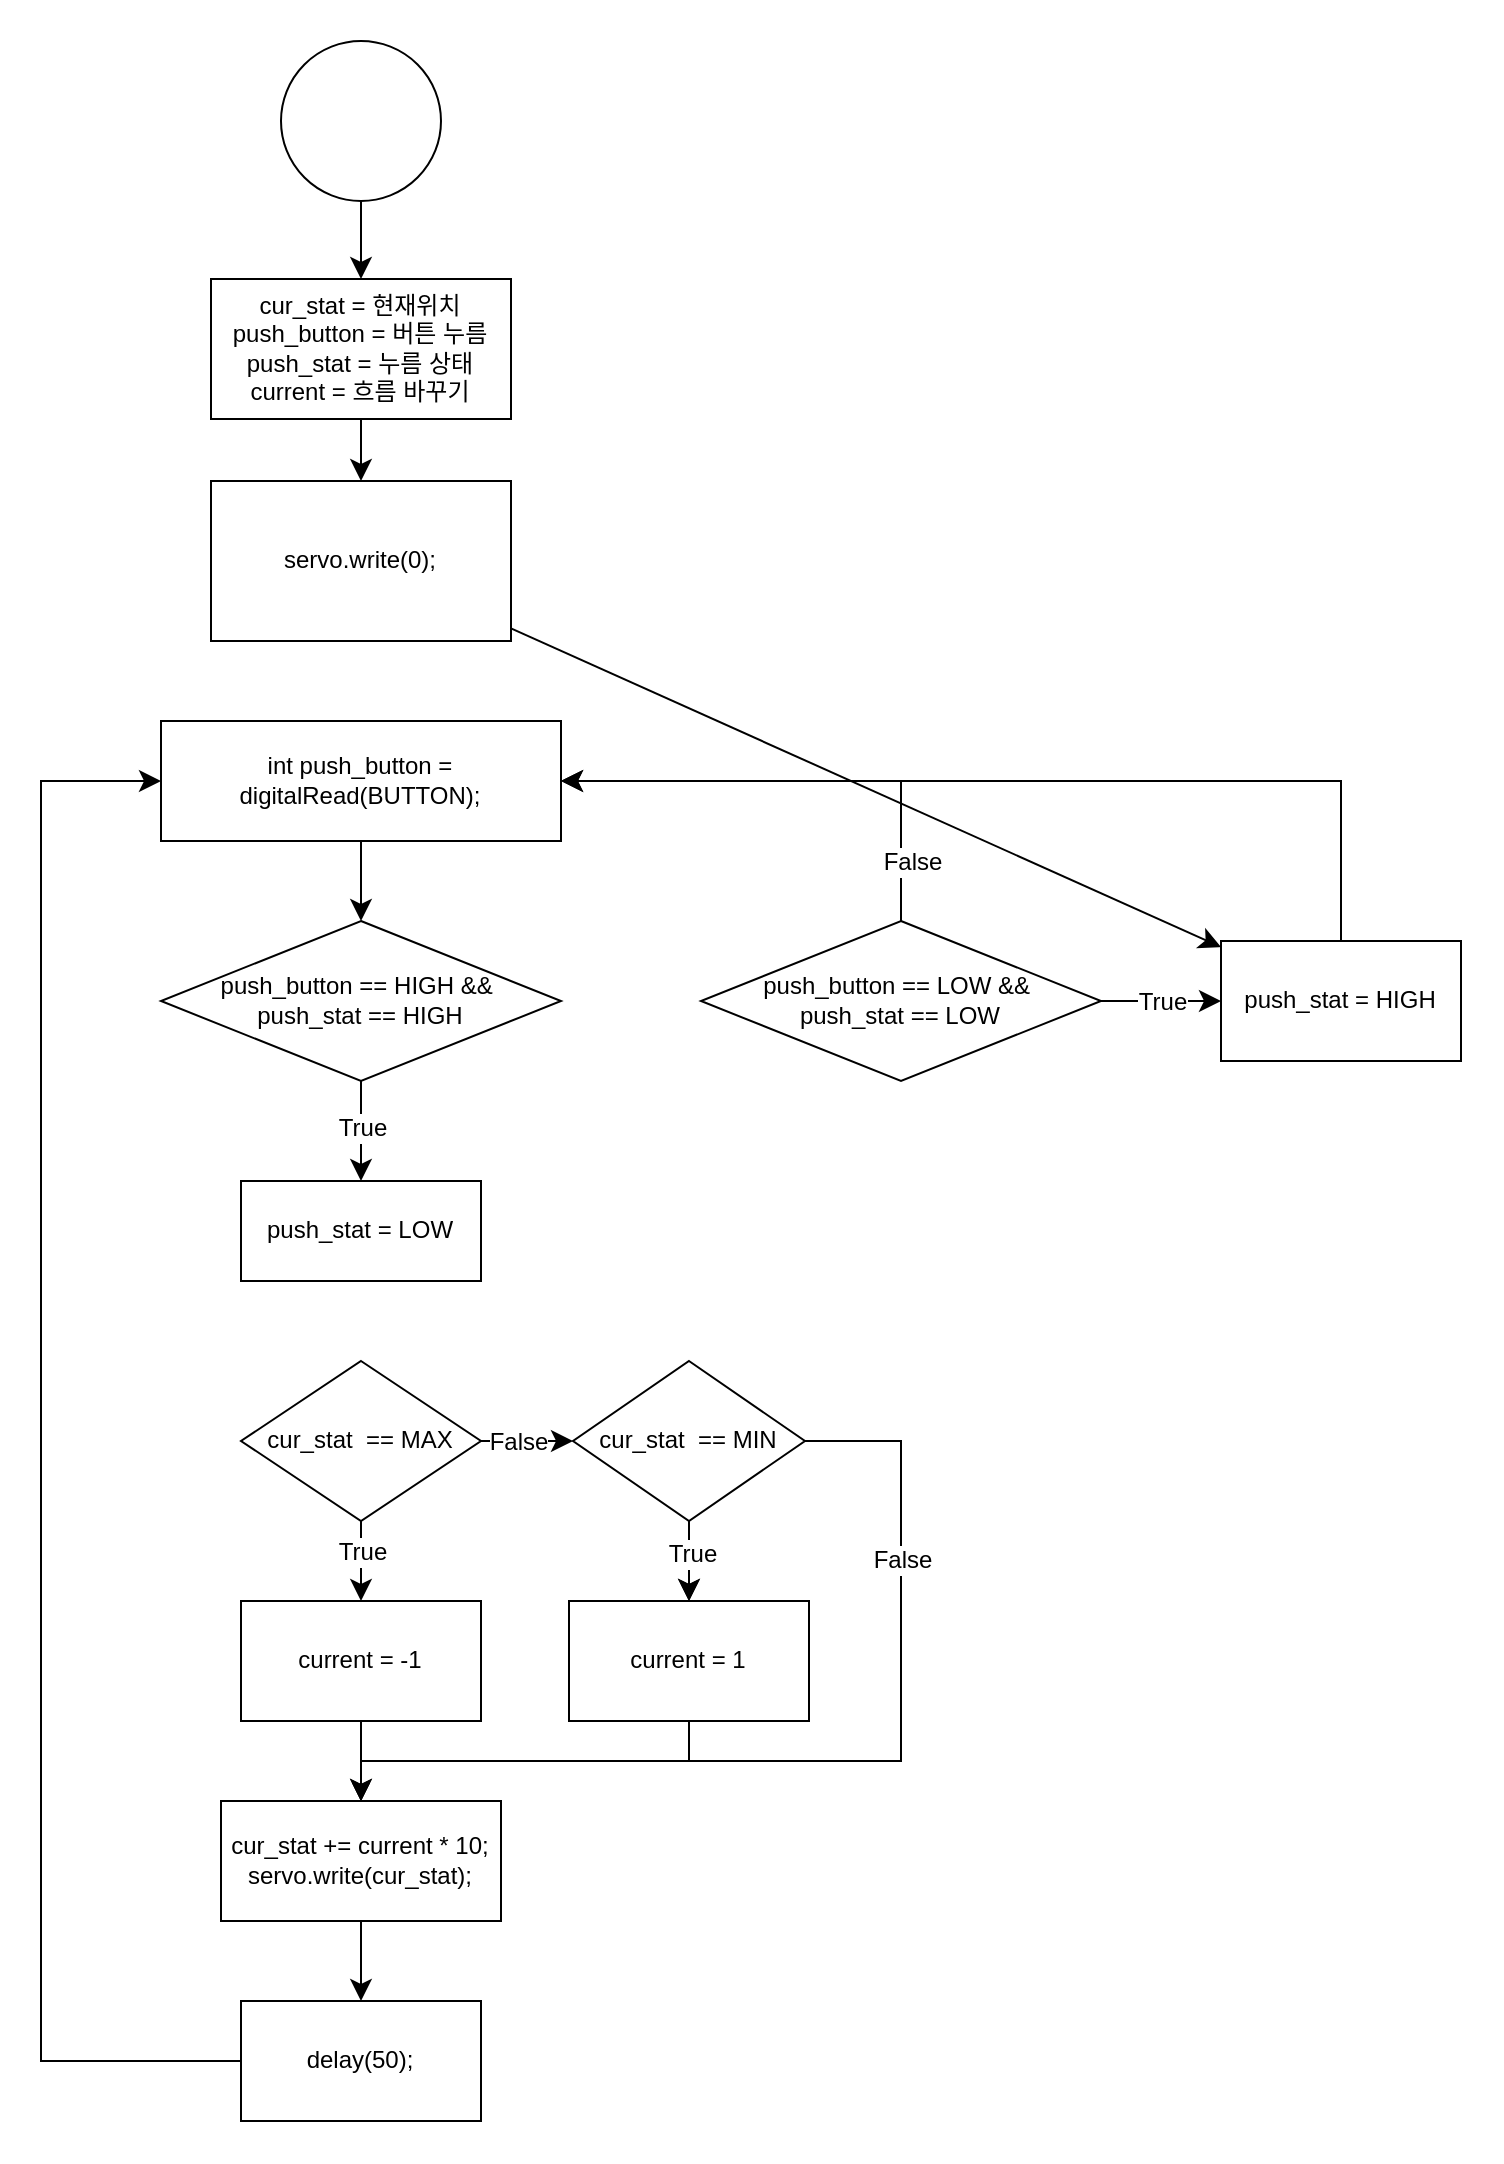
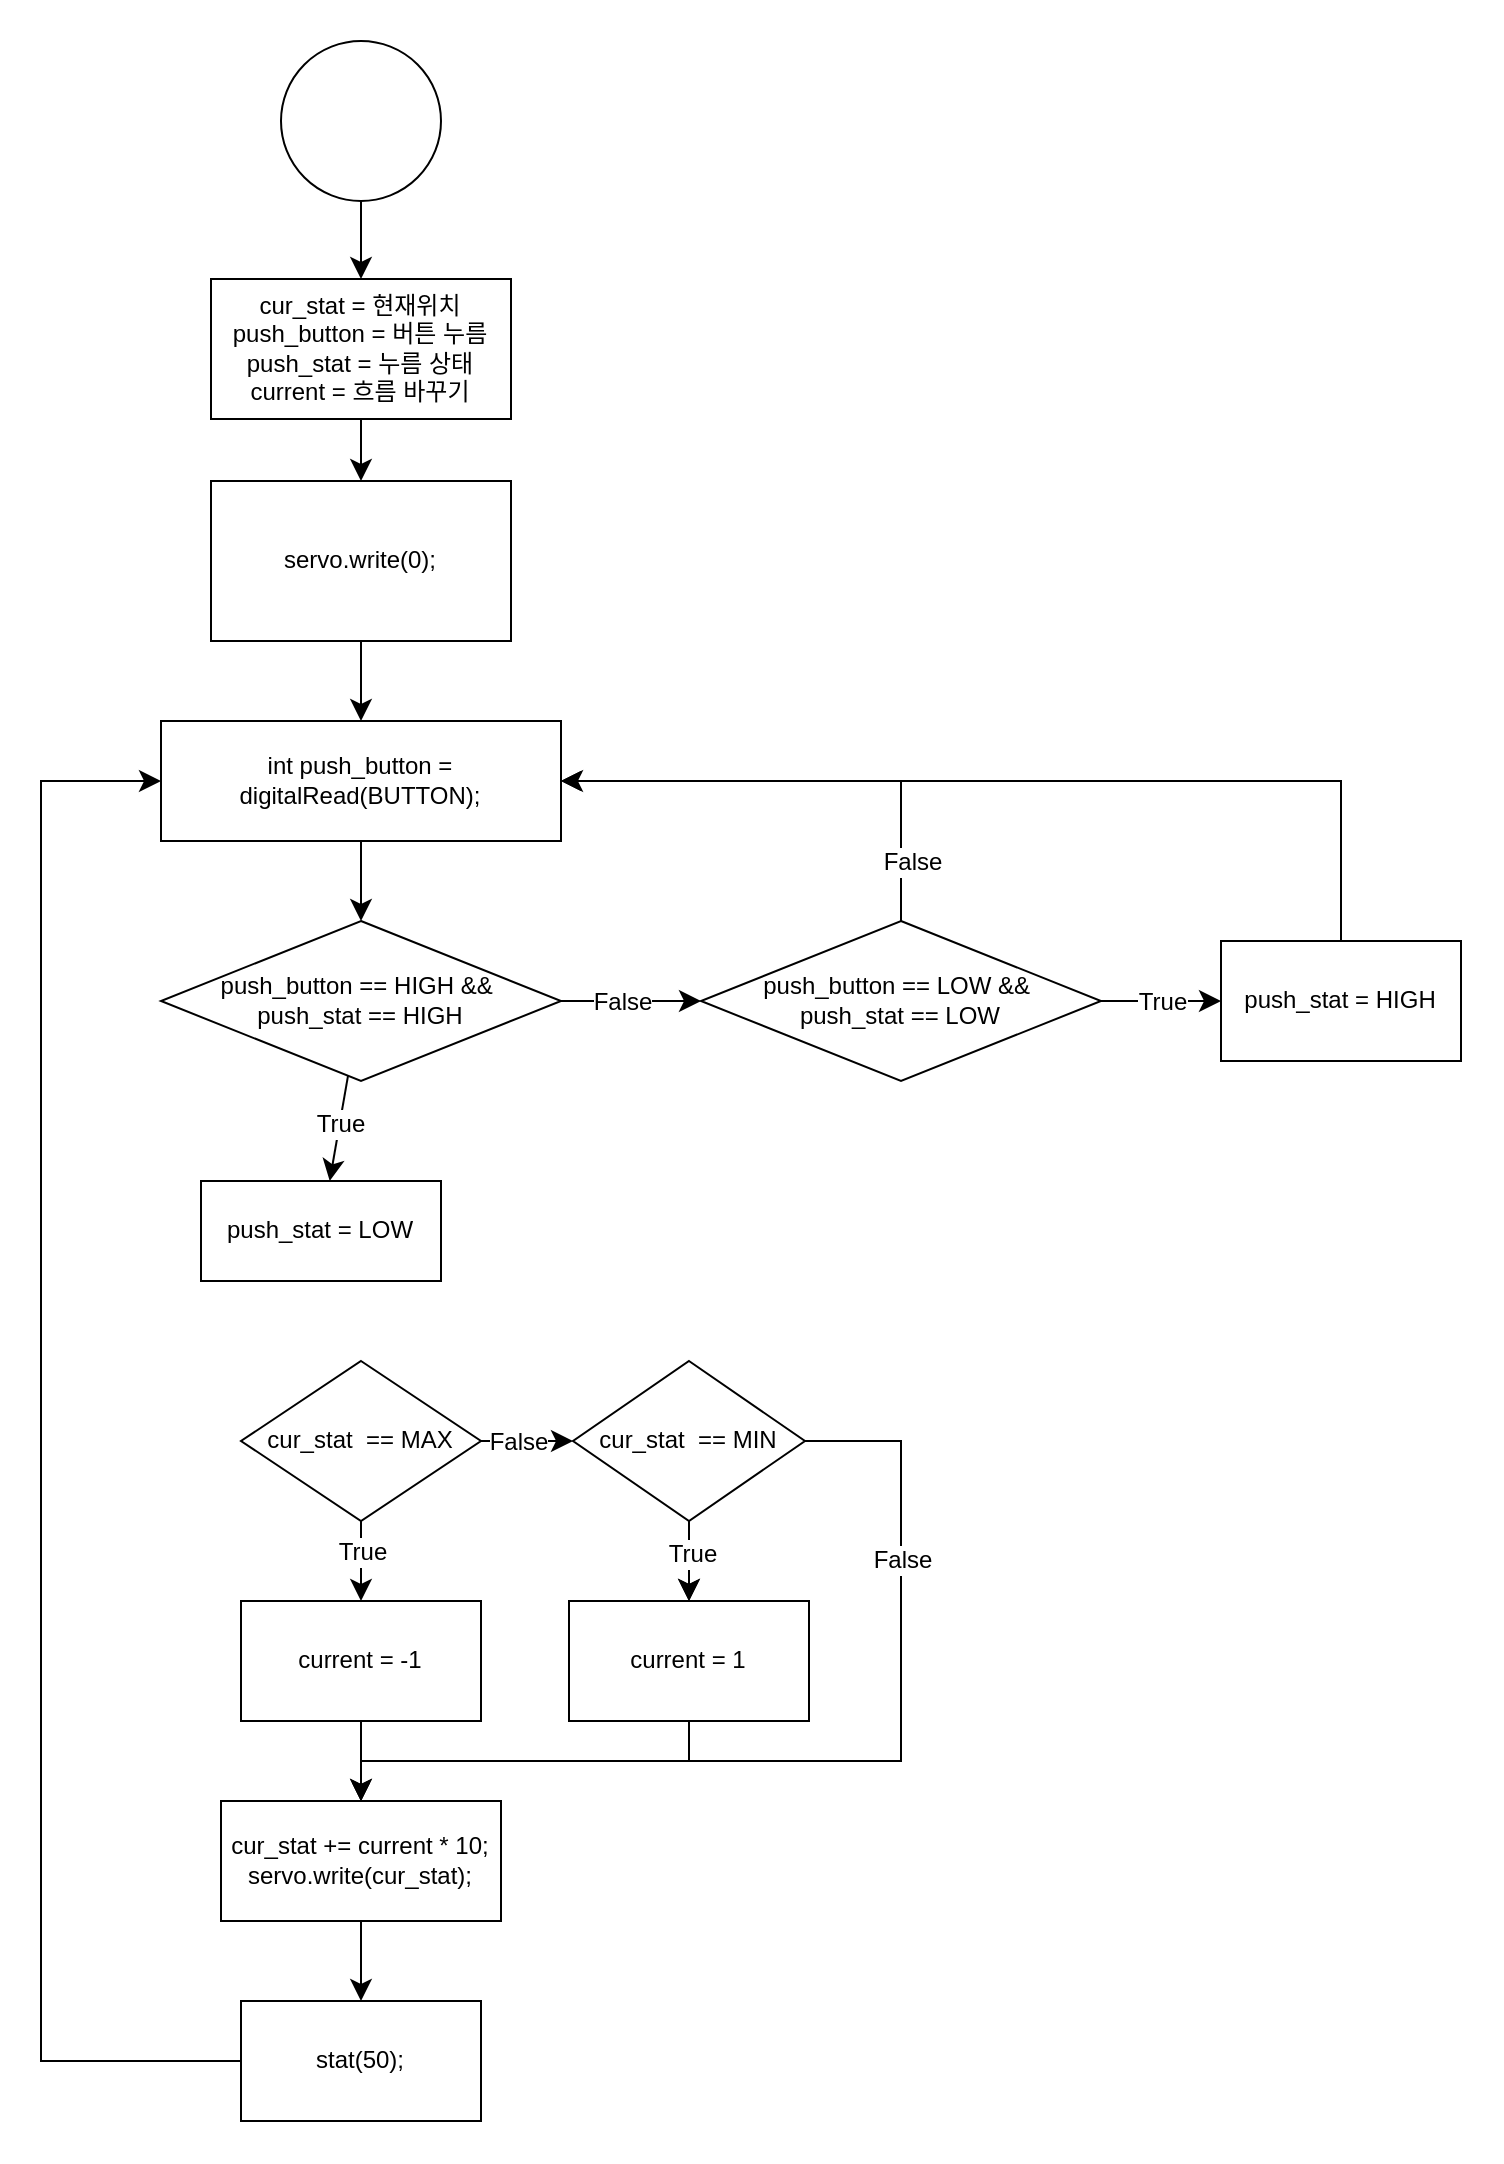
- <mxCell id="6" value="" style="edgeStyle=none;curved=1;rounded=0;orthogonalLoop=1;jettySize=auto;html=1;fontSize=12;startSize=8;endSize=8;" edge="1" parent="1" source="7" target="40"><mxGeometry relative="1" as="geometry" /></mxCell>
+ <mxCell id="6" value="" style="edgeStyle=none;curved=1;rounded=0;orthogonalLoop=1;jettySize=auto;html=1;fontSize=12;startSize=8;endSize=8;" edge="1" parent="1" source="7" target="9"><mxGeometry relative="1" as="geometry" /></mxCell>
- <mxCell id="36" style="edgeStyle=orthogonalEdgeStyle;rounded=0;orthogonalLoop=1;jettySize=auto;html=1;exitX=0.5;exitY=0;exitDx=0;exitDy=0;fontSize=12;startSize=8;endSize=8;" edge="1" parent="1" source="38" target="9"><mxGeometry relative="1" as="geometry"><mxPoint x="450" y="390" as="targetPoint" /><Array as="points"><mxPoint x="450" y="390" /></Array></mxGeometry></mxCell>
+ <mxCell id="36" style="edgeStyle=orthogonalEdgeStyle;rounded=0;orthogonalLoop=1;jettySize=auto;html=1;exitX=0.5;exitY=0;exitDx=0;exitDy=0;fontSize=12;startSize=8;endSize=8;endArrow=open;" edge="1" parent="1" source="38" target="9"><mxGeometry relative="1" as="geometry"><mxPoint x="450" y="390" as="targetPoint" /><Array as="points"><mxPoint x="450" y="390" /></Array></mxGeometry></mxCell>
+ <mxCell id="12" value="" style="edgeStyle=none;curved=1;rounded=0;orthogonalLoop=1;jettySize=auto;html=1;fontSize=12;startSize=8;endSize=8;" edge="1" parent="1" source="14" target="38"><mxGeometry relative="1" as="geometry" /></mxCell>
+ <mxCell id="13" value="False" style="edgeLabel;html=1;align=center;verticalAlign=middle;resizable=0;points=[];fontSize=12;" vertex="1" connectable="0" parent="12"><mxGeometry x="-0.033" y="5" relative="1" as="geometry"><mxPoint x="-4" y="5" as="offset" /></mxGeometry></mxCell>
- <mxCell id="41" value="push_stat = LOW" style="rounded=0;whiteSpace=wrap;html=1;" vertex="1" parent="1"><mxGeometry x="120" y="590" width="120" height="50" as="geometry" /></mxCell>
+ <mxCell id="41" value="push_stat = LOW" style="rounded=0;whiteSpace=wrap;html=1;" vertex="1" parent="1"><mxGeometry x="100" y="590" width="120" height="50" as="geometry" /></mxCell>
- <mxCell id="33" value="delay(50);" style="whiteSpace=wrap;html=1;" vertex="1" parent="1"><mxGeometry x="120" y="1000" width="120" height="60" as="geometry" /></mxCell>
+ <mxCell id="33" value="stat(50);" style="whiteSpace=wrap;html=1;" vertex="1" parent="1"><mxGeometry x="120" y="1000" width="120" height="60" as="geometry" /></mxCell>
